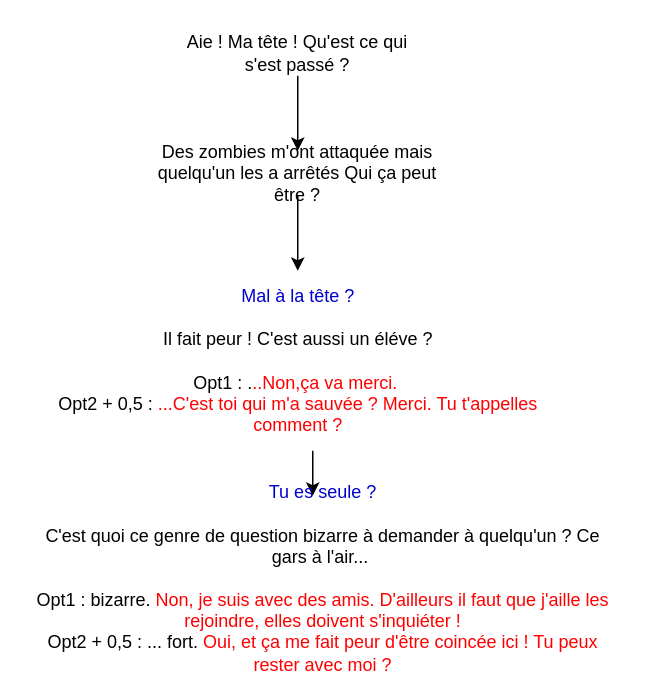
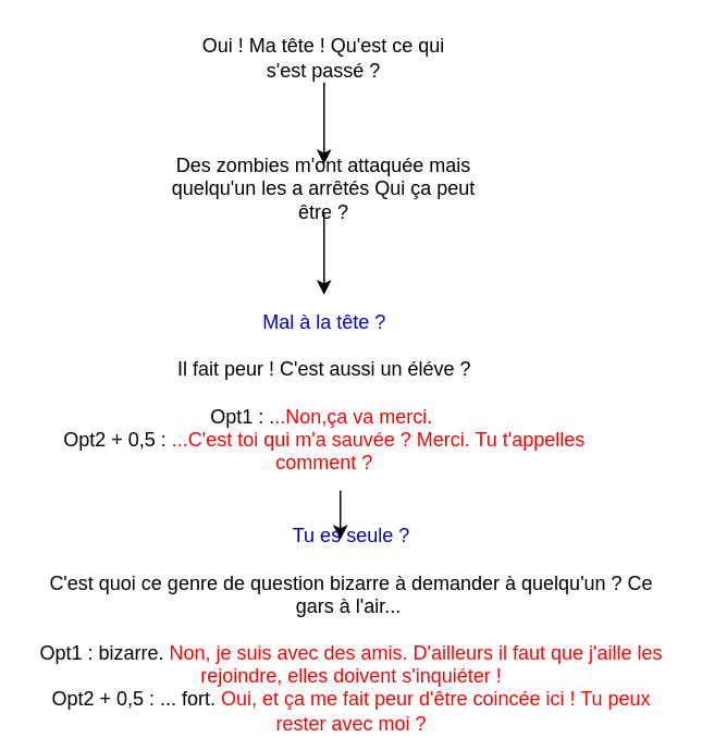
- <mxCell id="3" value="Aie ! Ma tête ! Qu'est ce qui s'est passé ?" style="text;html=1;strokeColor=none;fillColor=none;align=center;verticalAlign=middle;whiteSpace=wrap;rounded=0;" vertex="1" parent="1"><mxGeometry x="118" y="20" width="160" height="30" as="geometry" /></mxCell>
+ <mxCell id="3" value="Oui ! Ma tête ! Qu'est ce qui s'est passé ?" style="text;html=1;strokeColor=none;fillColor=none;align=center;verticalAlign=middle;whiteSpace=wrap;rounded=0;" vertex="1" parent="1"><mxGeometry x="118" y="20" width="160" height="30" as="geometry" /></mxCell>
